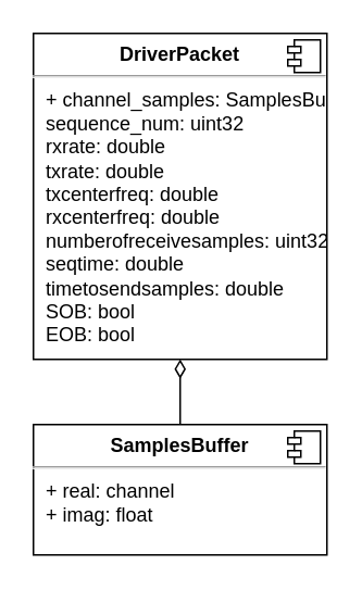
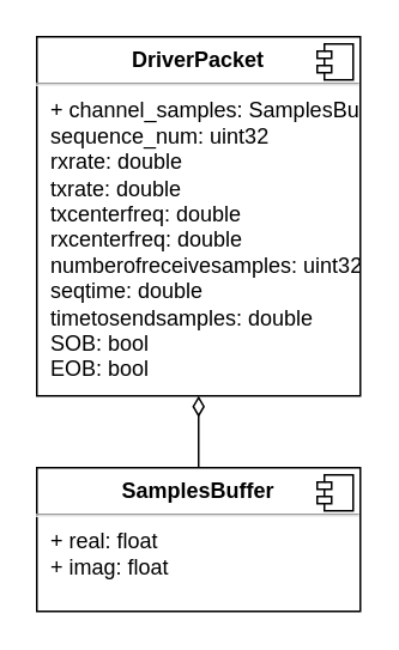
- <mxCell id="3" value="&lt;p style=&quot;margin: 0px ; margin-top: 6px ; text-align: center&quot;&gt;&lt;b&gt;SamplesBuffer&lt;/b&gt;&lt;br&gt;&lt;/p&gt;&lt;hr&gt;&lt;p style=&quot;margin: 0px ; margin-left: 8px&quot;&gt;+ real: channel&lt;/p&gt;&lt;p style=&quot;margin: 0px ; margin-left: 8px&quot;&gt;+ imag: float&lt;br&gt;&lt;/p&gt;" style="align=left;overflow=fill;html=1;dropTarget=0;" vertex="1" parent="1"><mxGeometry x="20" y="260" width="180" height="80" as="geometry" /></mxCell>
+ <mxCell id="3" value="&lt;p style=&quot;margin: 0px ; margin-top: 6px ; text-align: center&quot;&gt;&lt;b&gt;SamplesBuffer&lt;/b&gt;&lt;br&gt;&lt;/p&gt;&lt;hr&gt;&lt;p style=&quot;margin: 0px ; margin-left: 8px&quot;&gt;+ real: float&lt;/p&gt;&lt;p style=&quot;margin: 0px ; margin-left: 8px&quot;&gt;+ imag: float&lt;br&gt;&lt;/p&gt;" style="align=left;overflow=fill;html=1;dropTarget=0;" vertex="1" parent="1"><mxGeometry x="20" y="260" width="180" height="80" as="geometry" /></mxCell>
